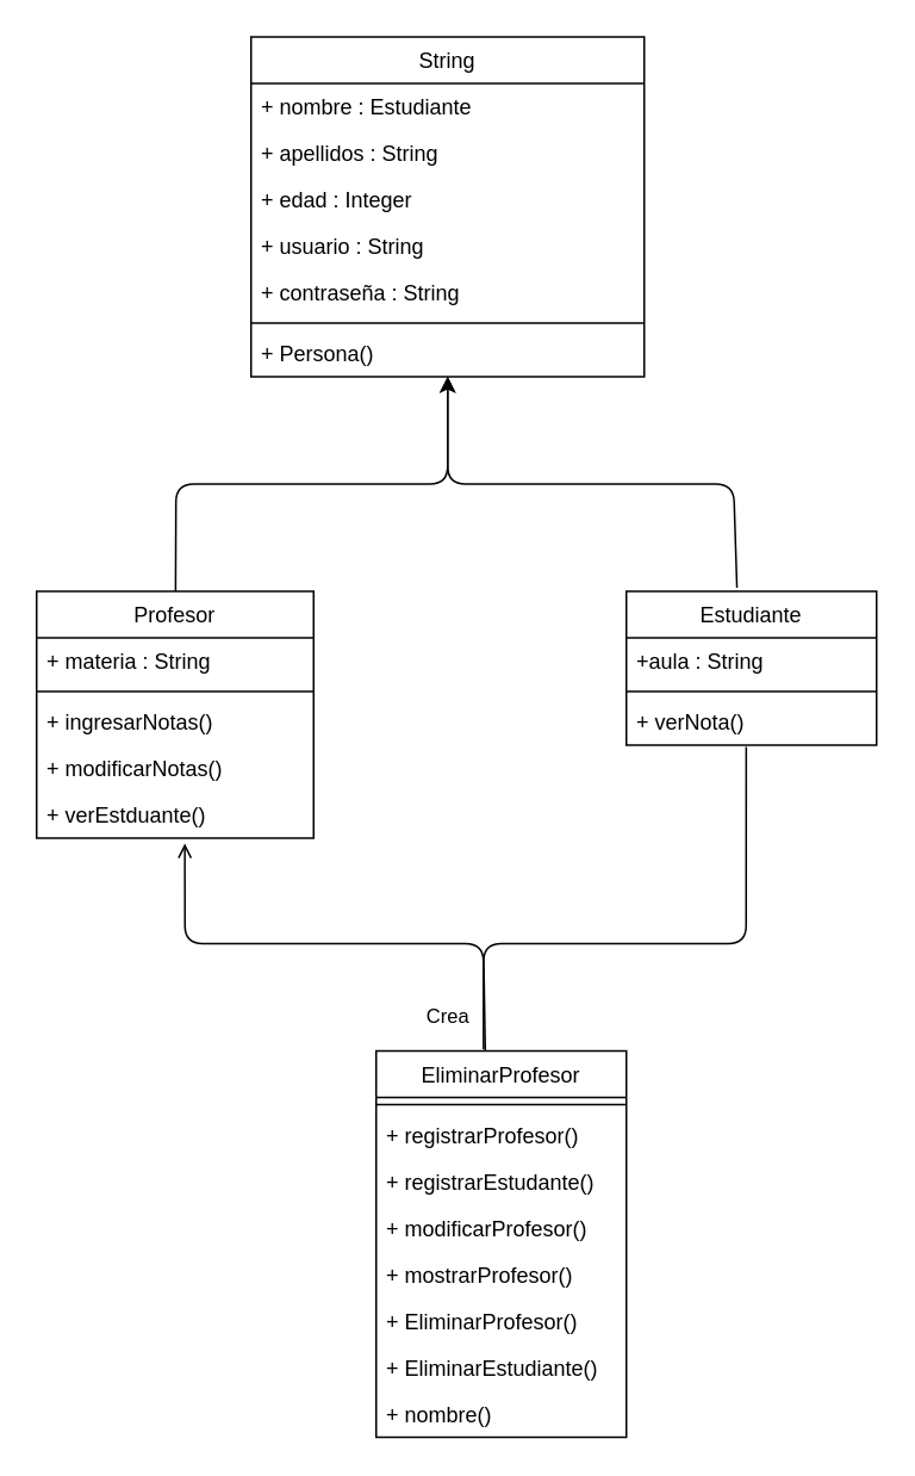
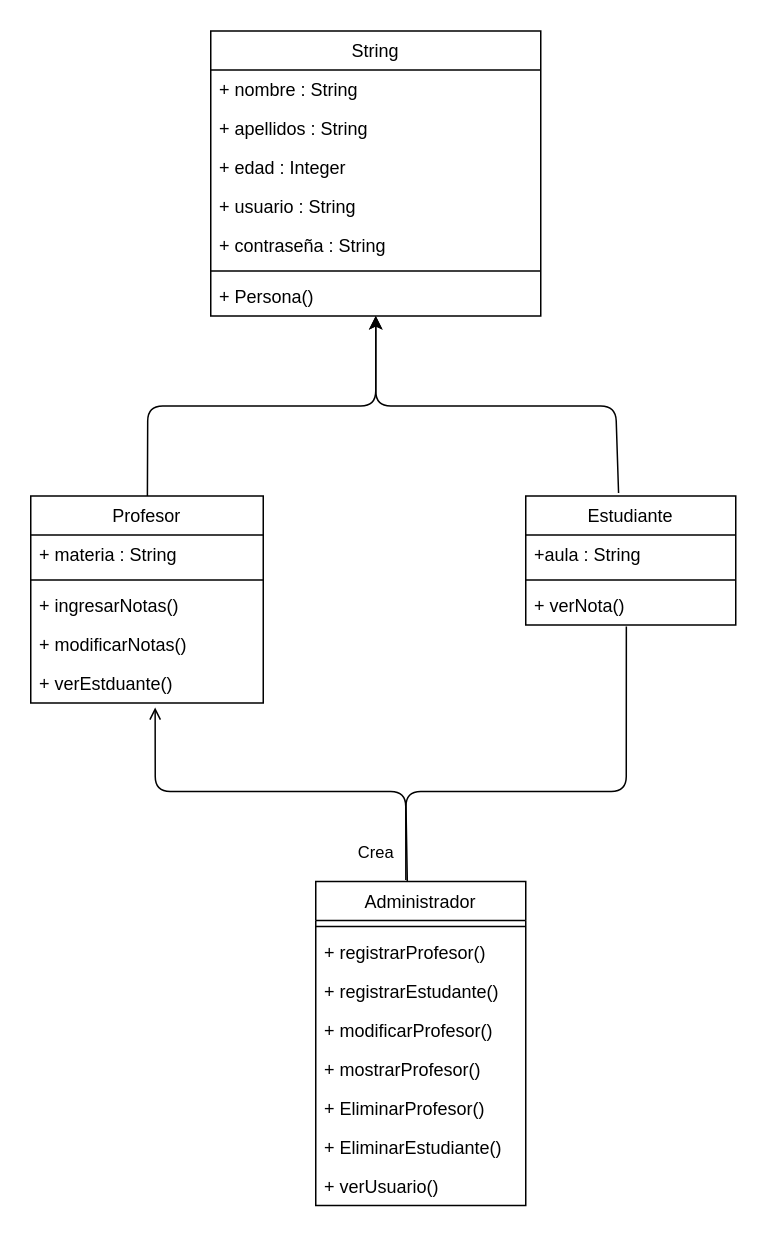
- <mxCell id="27" value="+ nombre : Estudiante" style="text;strokeColor=none;fillColor=none;align=left;verticalAlign=top;spacingLeft=4;spacingRight=4;overflow=hidden;rotatable=0;points=[[0,0.5],[1,0.5]];portConstraint=eastwest;" parent="26" vertex="1"><mxGeometry y="26" width="220" height="26" as="geometry" /></mxCell>
+ <mxCell id="27" value="+ nombre : String" style="text;strokeColor=none;fillColor=none;align=left;verticalAlign=top;spacingLeft=4;spacingRight=4;overflow=hidden;rotatable=0;points=[[0,0.5],[1,0.5]];portConstraint=eastwest;" parent="26" vertex="1"><mxGeometry y="26" width="220" height="26" as="geometry" /></mxCell>
- <mxCell id="5" value="EliminarProfesor" style="swimlane;fontStyle=0;childLayout=stackLayout;horizontal=1;startSize=26;fillColor=none;horizontalStack=0;resizeParent=1;resizeParentMax=0;resizeLast=0;collapsible=1;marginBottom=0;" parent="1" vertex="1"><mxGeometry x="210" y="587" width="140" height="216" as="geometry" /></mxCell>
+ <mxCell id="5" value="Administrador" style="swimlane;fontStyle=0;childLayout=stackLayout;horizontal=1;startSize=26;fillColor=none;horizontalStack=0;resizeParent=1;resizeParentMax=0;resizeLast=0;collapsible=1;marginBottom=0;" parent="1" vertex="1"><mxGeometry x="210" y="587" width="140" height="216" as="geometry" /></mxCell>
- <mxCell id="13" value="+ nombre()" style="text;strokeColor=none;fillColor=none;align=left;verticalAlign=top;spacingLeft=4;spacingRight=4;overflow=hidden;rotatable=0;points=[[0,0.5],[1,0.5]];portConstraint=eastwest;" parent="5" vertex="1"><mxGeometry y="190" width="140" height="26" as="geometry" /></mxCell>
+ <mxCell id="13" value="+ verUsuario()" style="text;strokeColor=none;fillColor=none;align=left;verticalAlign=top;spacingLeft=4;spacingRight=4;overflow=hidden;rotatable=0;points=[[0,0.5],[1,0.5]];portConstraint=eastwest;" parent="5" vertex="1"><mxGeometry y="190" width="140" height="26" as="geometry" /></mxCell>
